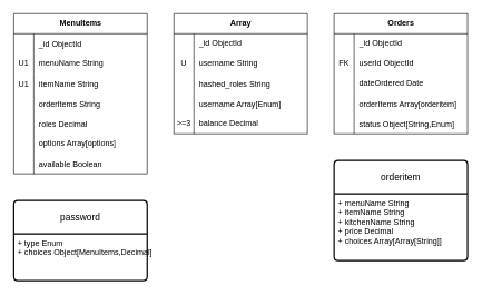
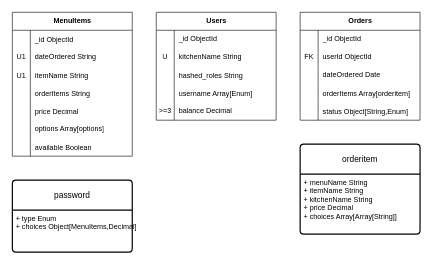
- <mxCell id="40" value="Array" style="shape=table;startSize=30;container=1;collapsible=1;childLayout=tableLayout;fixedRows=1;rowLines=0;fontStyle=1;align=center;resizeLast=1;html=1;" parent="1" vertex="1"><mxGeometry x="260" y="20" width="200" height="180" as="geometry" /></mxCell>
+ <mxCell id="40" value="Users" style="shape=table;startSize=30;container=1;collapsible=1;childLayout=tableLayout;fixedRows=1;rowLines=0;fontStyle=1;align=center;resizeLast=1;html=1;" parent="1" vertex="1"><mxGeometry x="260" y="20" width="200" height="180" as="geometry" /></mxCell>
- <mxCell id="24" value="menuName String" style="shape=partialRectangle;connectable=0;fillColor=none;top=0;left=0;bottom=0;right=0;align=left;spacingLeft=6;overflow=hidden;whiteSpace=wrap;html=1;" parent="22" vertex="1"><mxGeometry x="30" width="170" height="30" as="geometry"><mxRectangle width="170" height="30" as="alternateBounds" /></mxGeometry></mxCell>
+ <mxCell id="24" value="dateOrdered String" style="shape=partialRectangle;connectable=0;fillColor=none;top=0;left=0;bottom=0;right=0;align=left;spacingLeft=6;overflow=hidden;whiteSpace=wrap;html=1;" parent="22" vertex="1"><mxGeometry x="30" width="170" height="30" as="geometry"><mxRectangle width="170" height="30" as="alternateBounds" /></mxGeometry></mxCell>
- <mxCell id="46" value="username String" style="shape=partialRectangle;connectable=0;fillColor=none;top=0;left=0;bottom=0;right=0;align=left;spacingLeft=6;overflow=hidden;whiteSpace=wrap;html=1;" parent="44" vertex="1"><mxGeometry x="30" width="170" height="30" as="geometry"><mxRectangle width="170" height="30" as="alternateBounds" /></mxGeometry></mxCell>
+ <mxCell id="46" value="kitchenName String" style="shape=partialRectangle;connectable=0;fillColor=none;top=0;left=0;bottom=0;right=0;align=left;spacingLeft=6;overflow=hidden;whiteSpace=wrap;html=1;" parent="44" vertex="1"><mxGeometry x="30" width="170" height="30" as="geometry"><mxRectangle width="170" height="30" as="alternateBounds" /></mxGeometry></mxCell>
- <mxCell id="33" value="roles Decimal" style="shape=partialRectangle;connectable=0;fillColor=none;top=0;left=0;bottom=0;right=0;align=left;spacingLeft=6;overflow=hidden;" parent="31" vertex="1"><mxGeometry x="30" width="170" height="30" as="geometry"><mxRectangle width="170" height="30" as="alternateBounds" /></mxGeometry></mxCell>
+ <mxCell id="33" value="price Decimal" style="shape=partialRectangle;connectable=0;fillColor=none;top=0;left=0;bottom=0;right=0;align=left;spacingLeft=6;overflow=hidden;" parent="31" vertex="1"><mxGeometry x="30" width="170" height="30" as="geometry"><mxRectangle width="170" height="30" as="alternateBounds" /></mxGeometry></mxCell>
